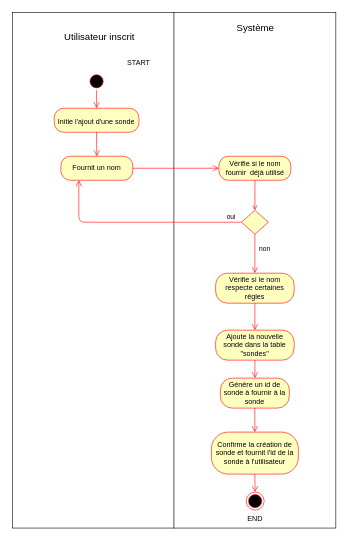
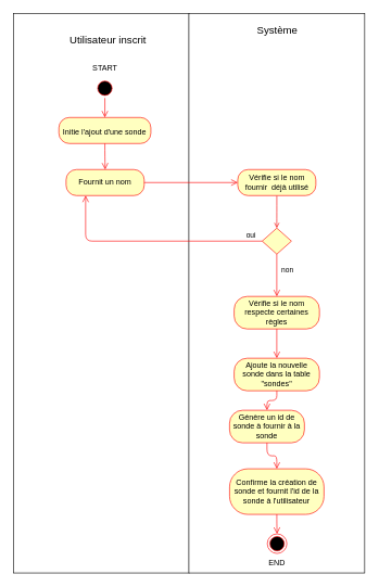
- <mxCell id="19" value="START" style="text;html=1;strokeColor=none;fillColor=none;align=center;verticalAlign=middle;whiteSpace=wrap;rounded=0;fontSize=12;" parent="1" vertex="1"><mxGeometry x="201" y="90" width="60" height="30" as="geometry" /></mxCell>
+ <mxCell id="19" value="START" style="text;html=1;strokeColor=none;fillColor=none;align=center;verticalAlign=middle;whiteSpace=wrap;rounded=0;fontSize=12;" parent="1" vertex="1"><mxGeometry x="131" y="90" width="60" height="30" as="geometry" /></mxCell>
- <mxCell id="16" value="Génère un id de sonde à fournir à la sonde" style="rounded=1;whiteSpace=wrap;html=1;arcSize=40;fontColor=#000000;fillColor=#ffffc0;strokeColor=#ff0000;fontSize=12;" parent="1" vertex="1"><mxGeometry x="367" y="630" width="115" height="50" as="geometry" /></mxCell>
+ <mxCell id="16" value="Génère un id de sonde à fournir à la sonde" style="rounded=1;whiteSpace=wrap;html=1;arcSize=40;fontColor=#000000;fillColor=#ffffc0;strokeColor=#ff0000;fontSize=12;" parent="1" vertex="1"><mxGeometry x="352" y="630" width="115" height="50" as="geometry" /></mxCell>
